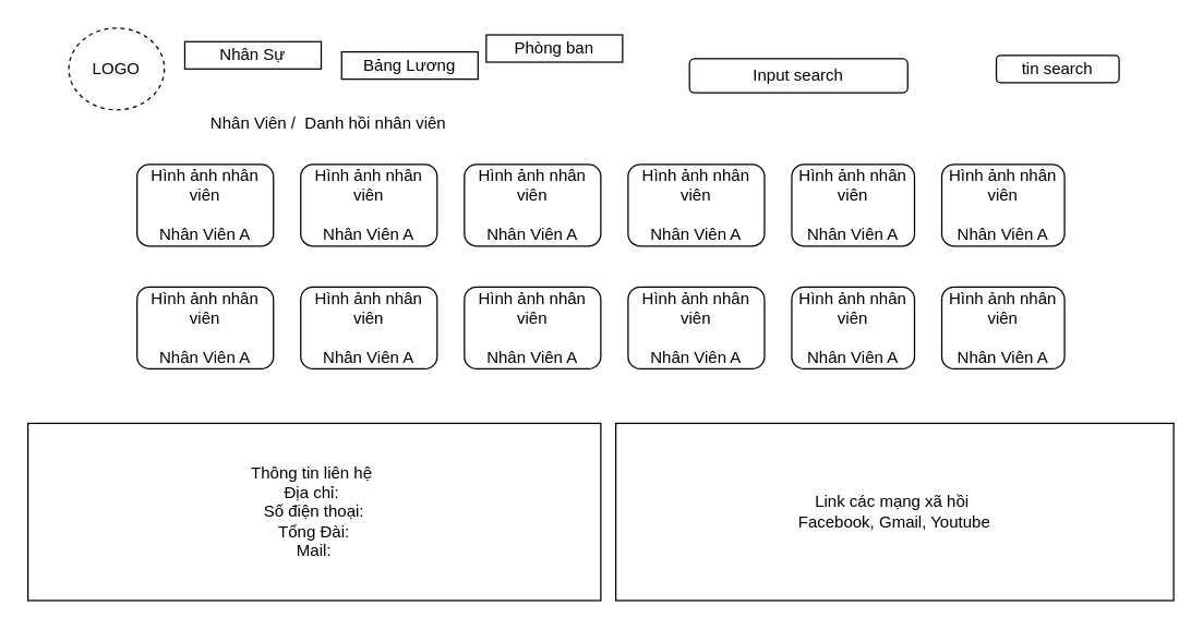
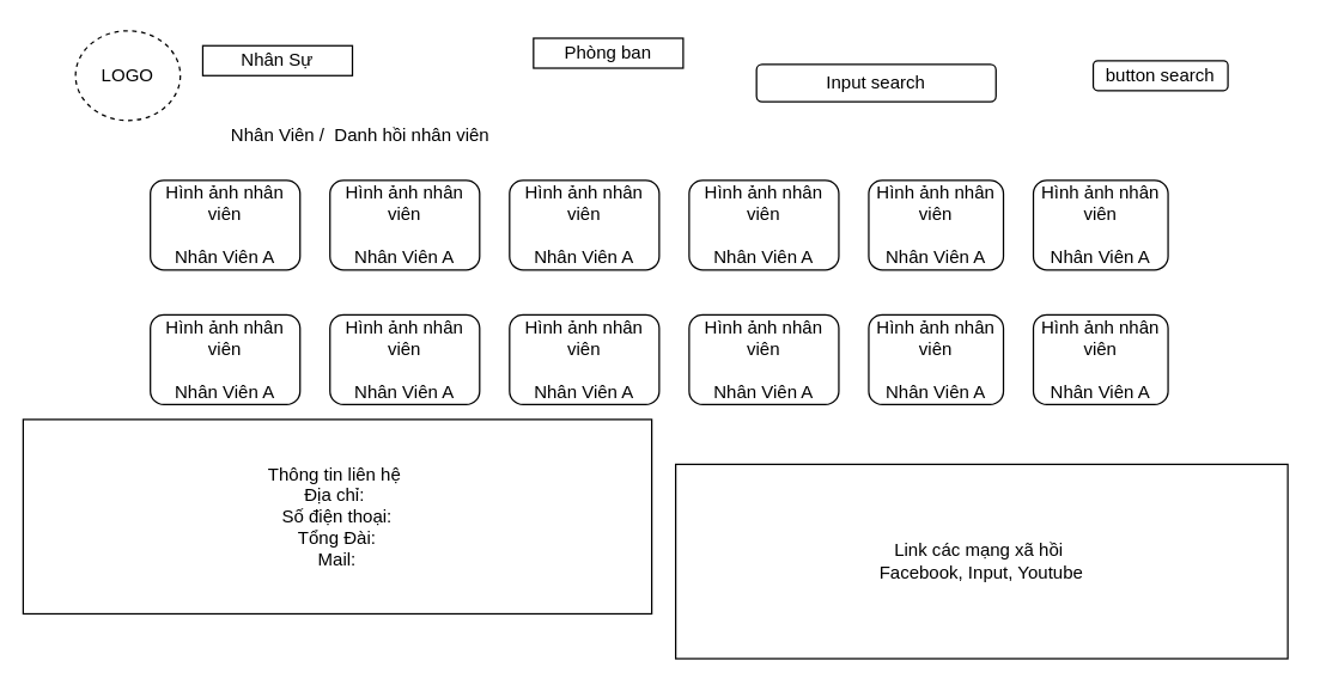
- <mxCell id="13" value="Bảng Lương" style="whiteSpace=wrap;html=1;" vertex="1" parent="1"><mxGeometry x="250" y="37.5" width="100" height="20" as="geometry" /></mxCell>
- <mxCell id="16" value="tin search" style="rounded=1;whiteSpace=wrap;html=1;" vertex="1" parent="1"><mxGeometry x="730" y="40" width="90" height="20" as="geometry" /></mxCell>
+ <mxCell id="16" value="button search" style="rounded=1;whiteSpace=wrap;html=1;" vertex="1" parent="1"><mxGeometry x="730" y="40" width="90" height="20" as="geometry" /></mxCell>
- <mxCell id="4" value="Thông tin liên hệ&amp;nbsp;&lt;br&gt;Địa chỉ:&amp;nbsp;&lt;br&gt;Số điện thoại:&lt;br&gt;Tổng Đài:&lt;br&gt;Mail:" style="whiteSpace=wrap;html=1;labelBorderColor=none;strokeWidth=1;" parent="1" vertex="1"><mxGeometry y="310" width="420" height="130" as="geometry" x="20" /></mxCell>
+ <mxCell id="4" value="Thông tin liên hệ&amp;nbsp;&lt;br&gt;Địa chỉ:&amp;nbsp;&lt;br&gt;Số điện thoại:&lt;br&gt;Tổng Đài:&lt;br&gt;Mail:" style="whiteSpace=wrap;html=1;labelBorderColor=none;strokeWidth=1;" parent="1" vertex="1"><mxGeometry x="15" y="280" width="420" height="130" as="geometry" /></mxCell>
- <mxCell id="5" value="Link các mạng xã hồi&amp;nbsp;&lt;br&gt;Facebook, Gmail, Youtube" style="whiteSpace=wrap;html=1;labelBorderColor=none;strokeWidth=1;" parent="1" vertex="1"><mxGeometry x="451" y="310" width="409" height="130" as="geometry" /></mxCell>
+ <mxCell id="5" value="Link các mạng xã hồi&amp;nbsp;&lt;br&gt;Facebook, Input, Youtube" style="whiteSpace=wrap;html=1;labelBorderColor=none;strokeWidth=1;" parent="1" vertex="1"><mxGeometry x="451" y="310" width="409" height="130" as="geometry" /></mxCell>
